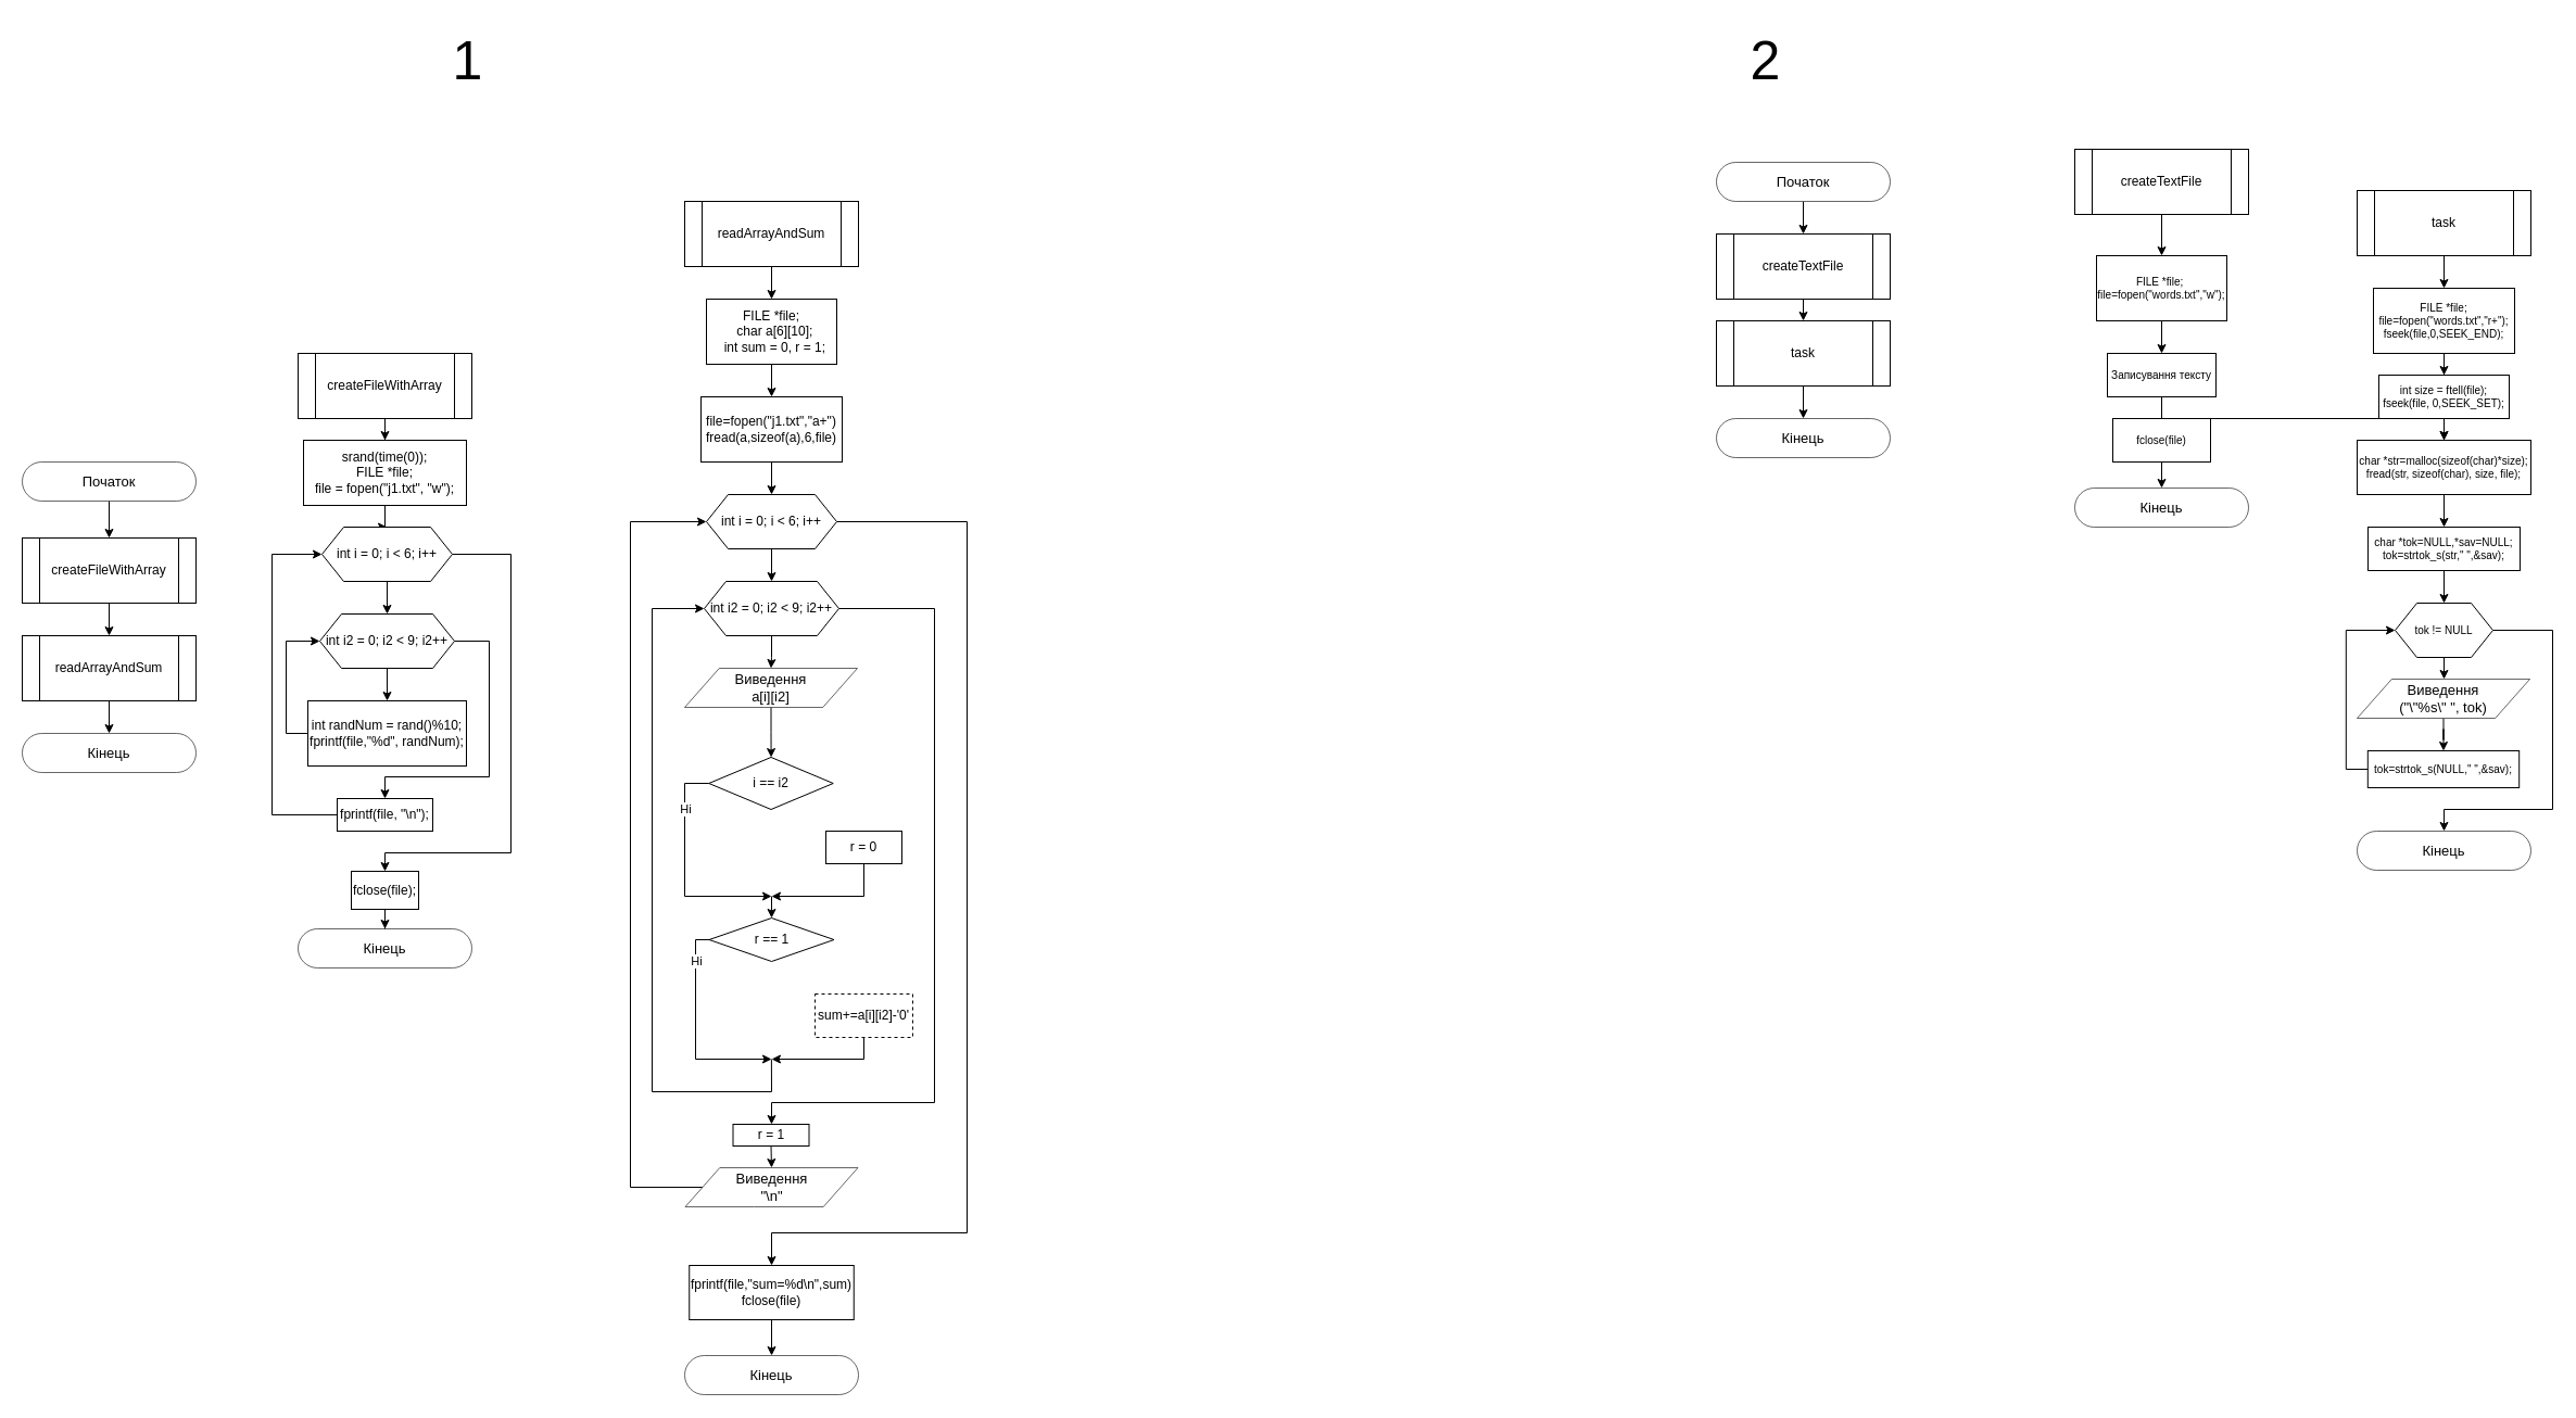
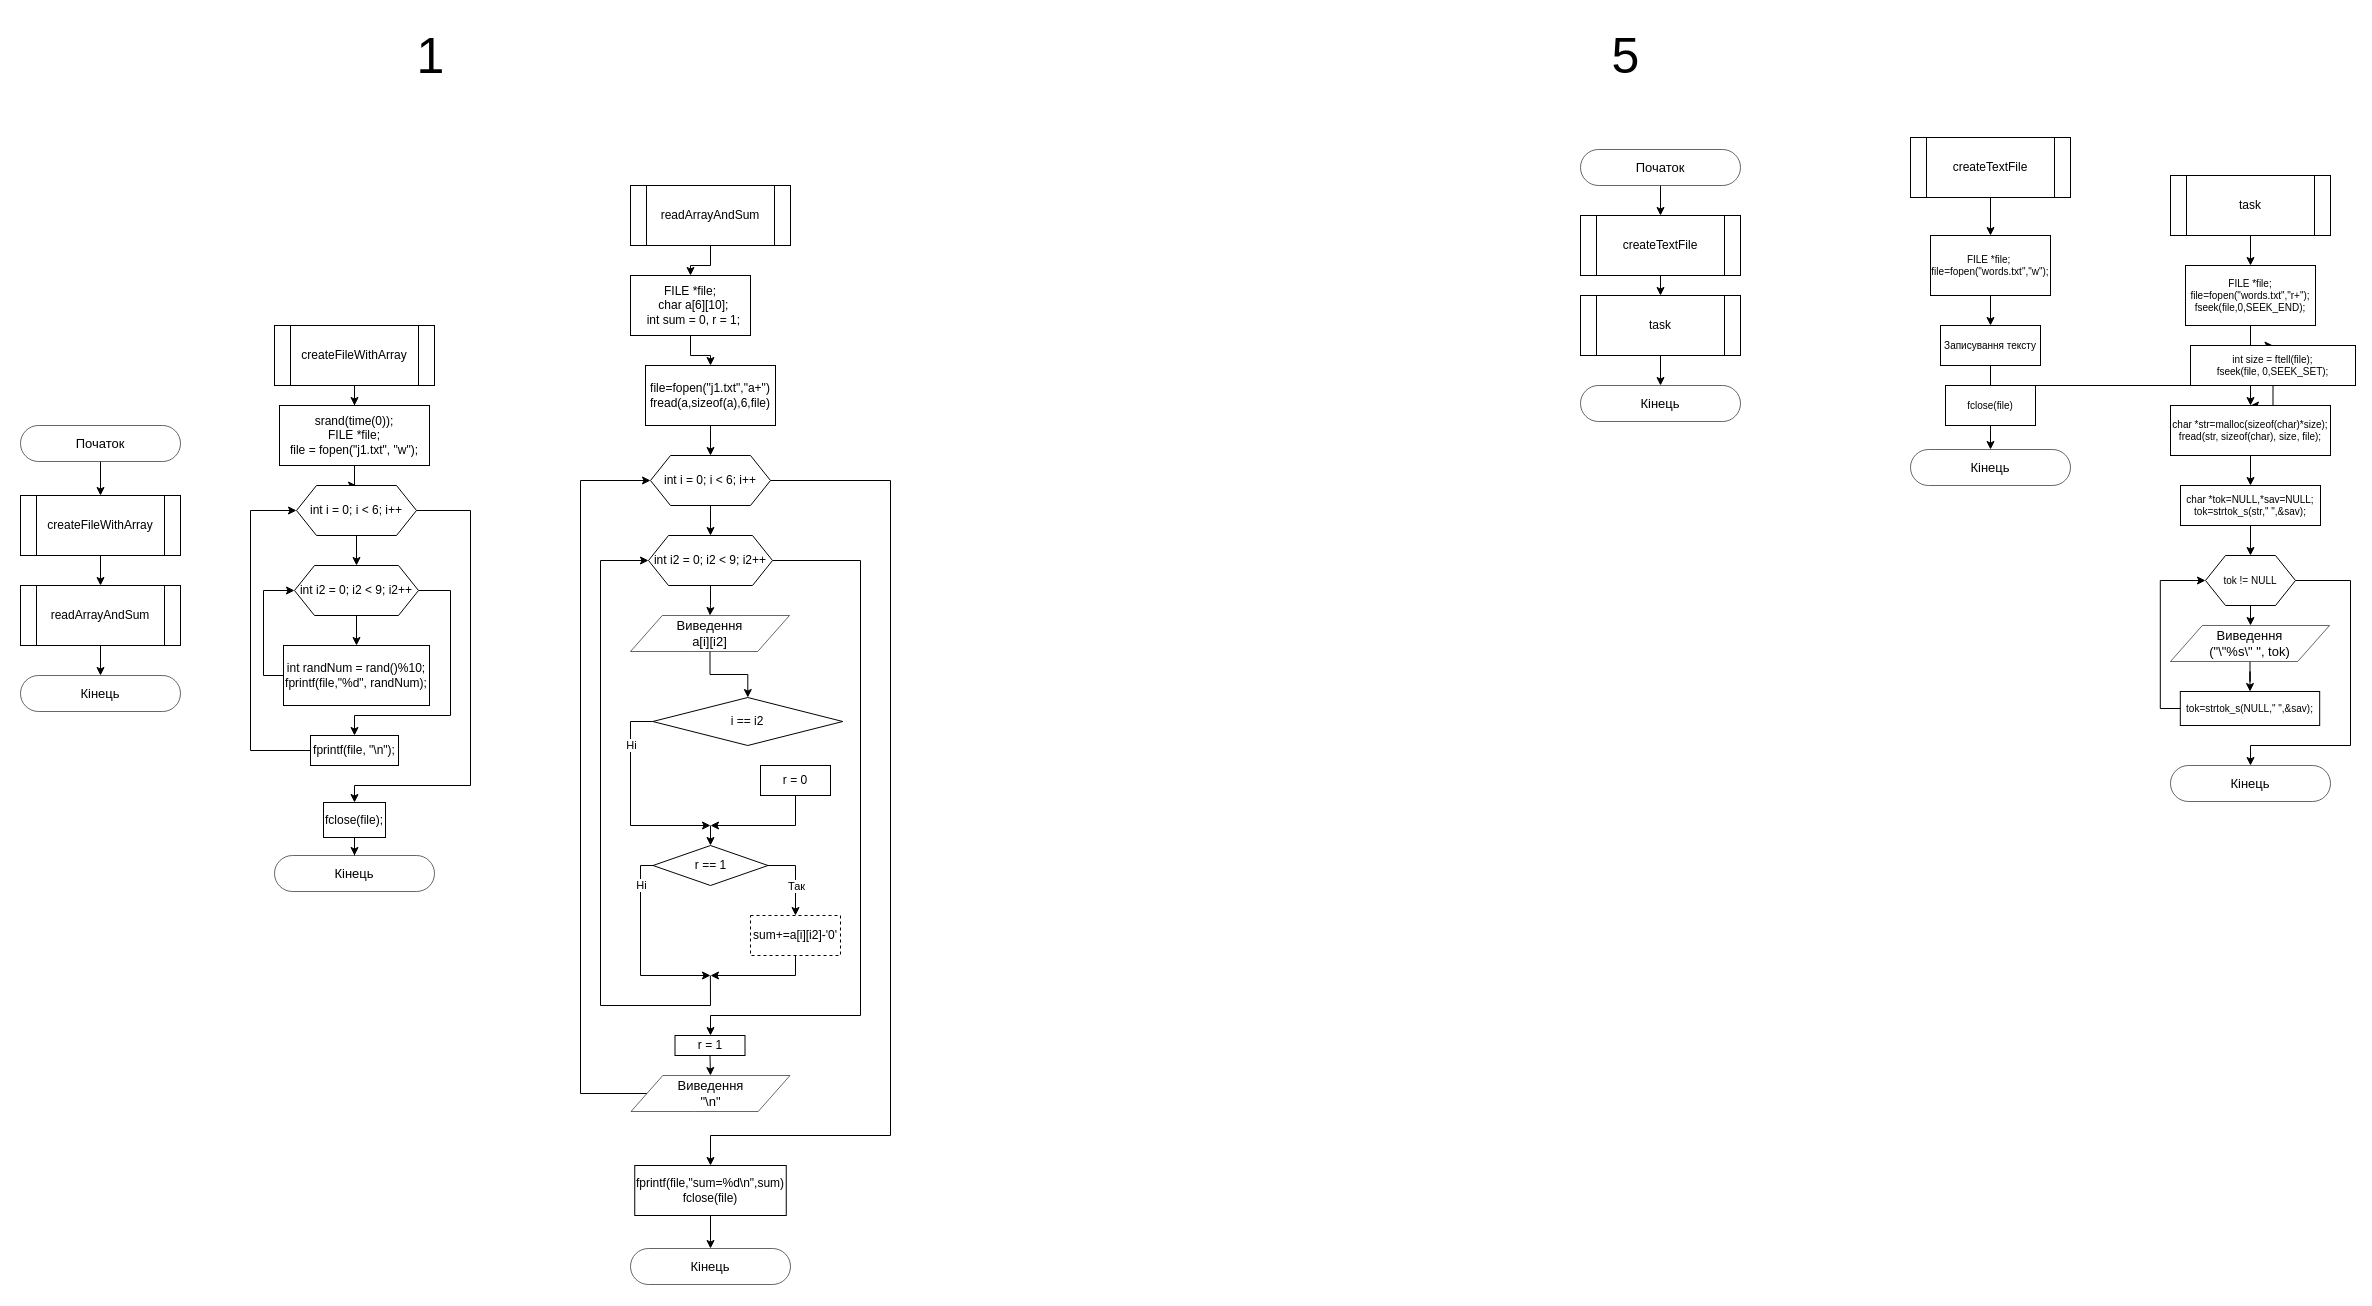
- <mxCell id="62" value="&lt;font style=&quot;font-size: 50px;&quot;&gt;2&lt;/font&gt;" style="text;html=1;align=center;verticalAlign=middle;resizable=0;points=[];autosize=1;strokeColor=none;fillColor=none;" vertex="1" parent="1"><mxGeometry x="1600" y="20" width="50" height="70" as="geometry" /></mxCell>
+ <mxCell id="62" value="&lt;font style=&quot;font-size: 50px;&quot;&gt;5&lt;/font&gt;" style="text;html=1;align=center;verticalAlign=middle;resizable=0;points=[];autosize=1;strokeColor=none;fillColor=none;" vertex="1" parent="1"><mxGeometry x="1600" y="20" width="50" height="70" as="geometry" /></mxCell>
- <mxCell id="29" value="FILE *file;&#10;  char a[6][10];&#10;  int sum = 0, r = 1;" style="rounded=0;whiteSpace=wrap;html=1;" vertex="1" parent="1"><mxGeometry x="650.005" y="275" width="120" height="60" as="geometry" /></mxCell>
+ <mxCell id="29" value="FILE *file;&#10;  char a[6][10];&#10;  int sum = 0, r = 1;" style="rounded=0;whiteSpace=wrap;html=1;" vertex="1" parent="1"><mxGeometry x="630.005" y="275" width="120" height="60" as="geometry" /></mxCell>
- <mxCell id="79" value="&lt;div&gt;int size = ftell(file);&lt;/div&gt;&lt;div&gt;fseek(file, 0,SEEK_SET);&lt;/div&gt;" style="rounded=0;whiteSpace=wrap;html=1;fontSize=10;" vertex="1" parent="1"><mxGeometry x="2190" y="345" width="120" height="40" as="geometry" /></mxCell>
+ <mxCell id="79" value="&lt;div&gt;int size = ftell(file);&lt;/div&gt;&lt;div&gt;fseek(file, 0,SEEK_SET);&lt;/div&gt;" style="rounded=0;whiteSpace=wrap;html=1;fontSize=10;" vertex="1" parent="1"><mxGeometry x="2190" y="345" width="165" height="40" as="geometry" /></mxCell>
- <mxCell id="42" value="i == i2" style="rhombus;whiteSpace=wrap;html=1;" vertex="1" parent="1"><mxGeometry x="652.25" y="697" width="114.5" height="48" as="geometry" /></mxCell>
+ <mxCell id="42" value="i == i2" style="rhombus;whiteSpace=wrap;html=1;" vertex="1" parent="1"><mxGeometry x="652.25" y="697" width="190" height="48" as="geometry" /></mxCell>
+ <mxCell id="45" style="edgeStyle=orthogonalEdgeStyle;rounded=0;orthogonalLoop=1;jettySize=auto;html=1;exitX=1;exitY=0.5;exitDx=0;exitDy=0;" edge="1" parent="1" source="49" target="52"><mxGeometry relative="1" as="geometry"><mxPoint x="790" y="925" as="targetPoint" /></mxGeometry></mxCell>
+ <mxCell id="46" value="Так" style="edgeLabel;html=1;align=center;verticalAlign=middle;resizable=0;points=[];" vertex="1" connectable="0" parent="45"><mxGeometry x="0.046" y="-1" relative="1" as="geometry"><mxPoint x="1" y="7" as="offset" /></mxGeometry></mxCell>
